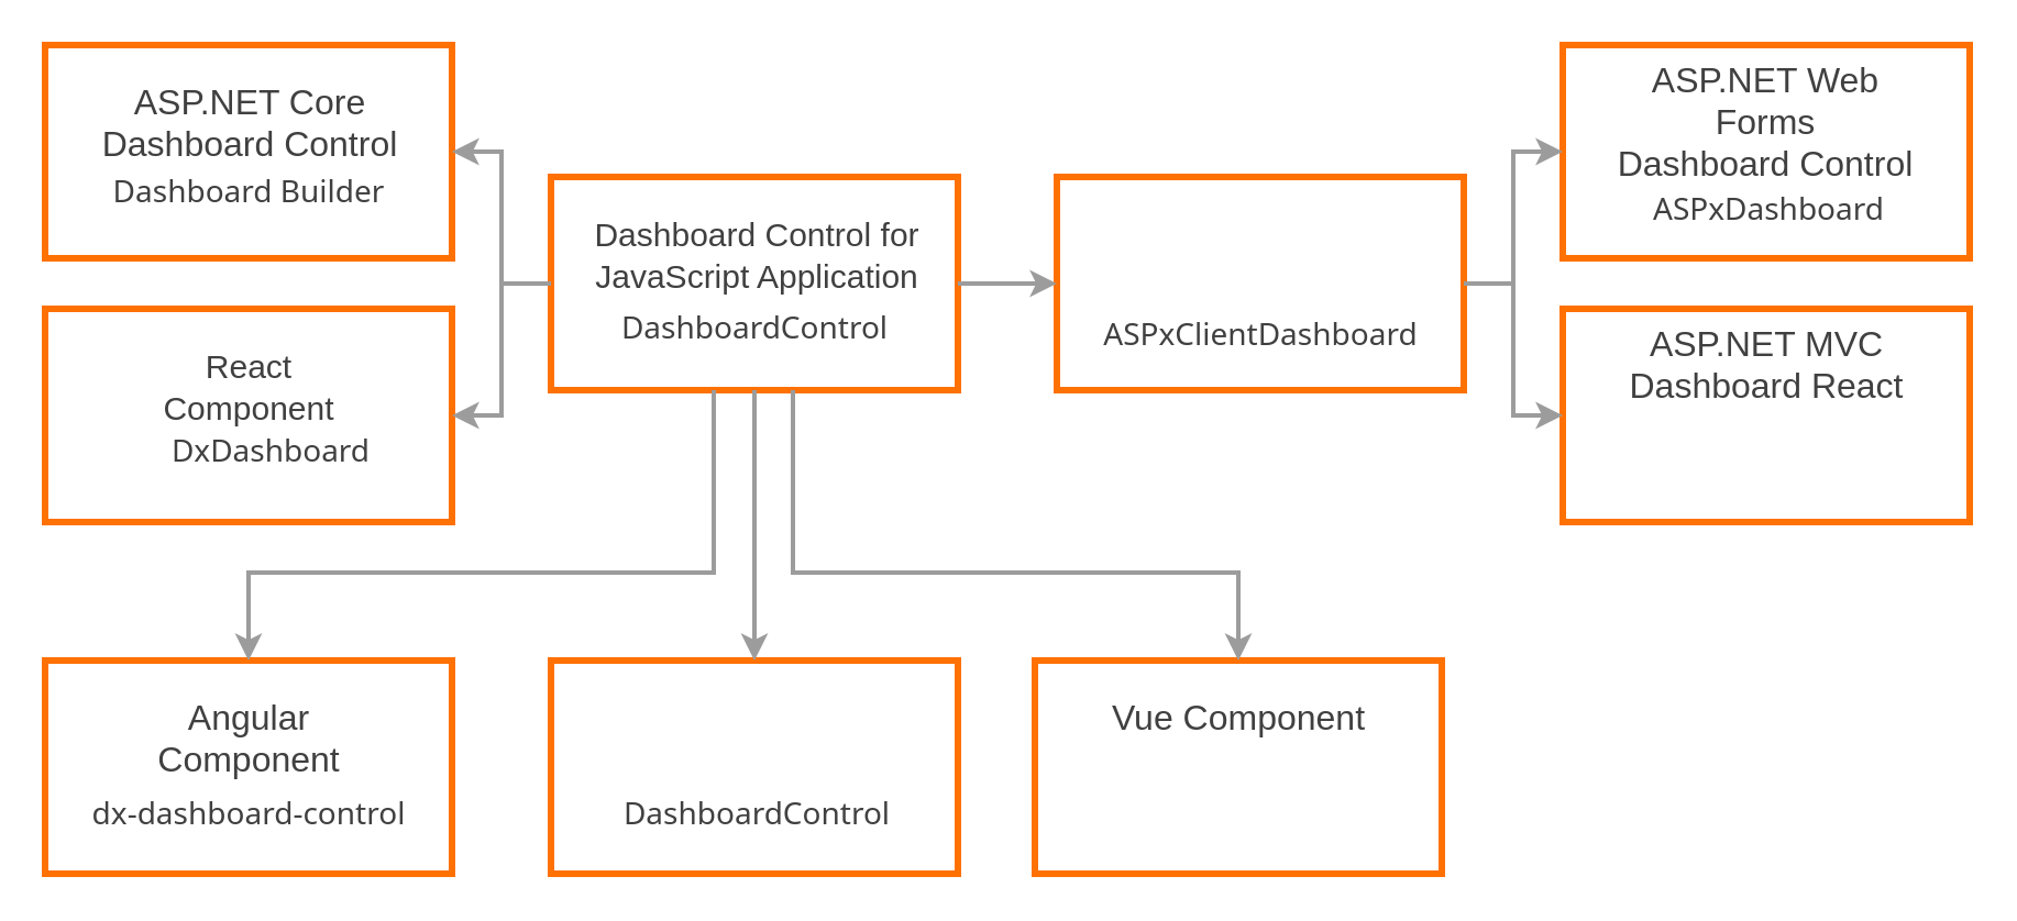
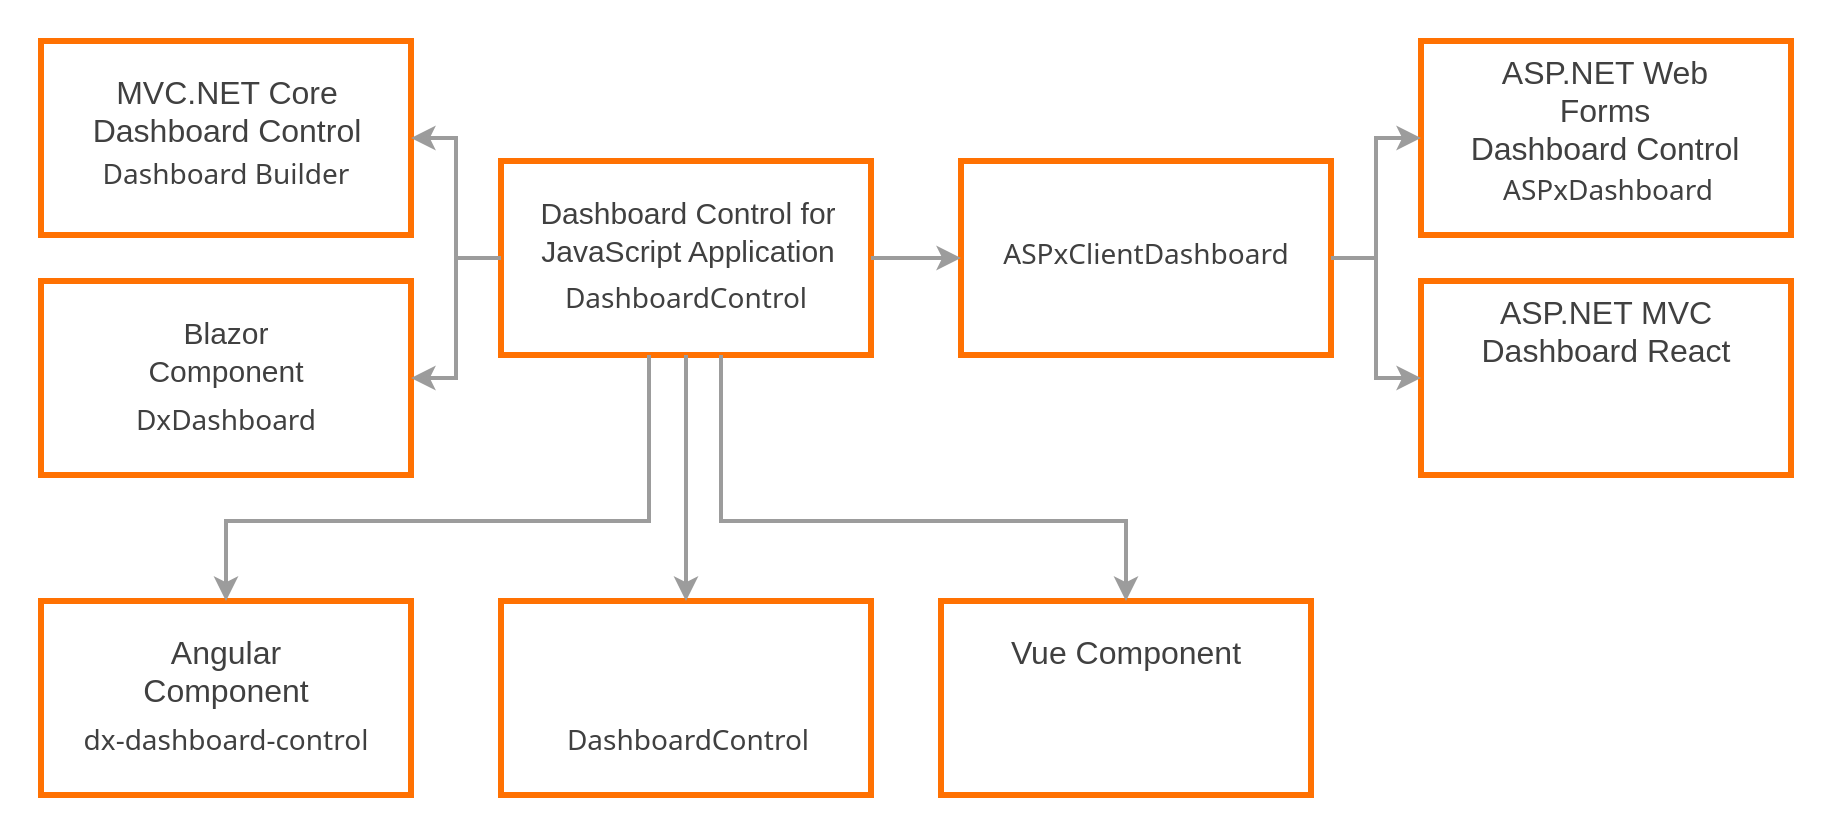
- <mxCell id="5" value="ASP.NET Core&#10;Dashboard Control&#10;" style="text;strokeColor=none;fillColor=none;align=center;verticalAlign=top;whiteSpace=wrap;rounded=0;fontColor=#404040;fontFamily='Open Sans Condensed','HelveticaNeue-CondensedBold',Helvetica,'Arial Narrow',Calibri,Arial,'Lucida Grande',sans-serif;fontSize=16;autosize=1;" parent="4" vertex="1"><mxGeometry width="157" height="54" as="geometry" /></mxCell>
+ <mxCell id="5" value="MVC.NET Core&#10;Dashboard Control&#10;" style="text;strokeColor=none;fillColor=none;align=center;verticalAlign=top;whiteSpace=wrap;rounded=0;fontColor=#404040;fontFamily='Open Sans Condensed','HelveticaNeue-CondensedBold',Helvetica,'Arial Narrow',Calibri,Arial,'Lucida Grande',sans-serif;fontSize=16;autosize=1;" parent="4" vertex="1"><mxGeometry width="157" height="54" as="geometry" /></mxCell>
- <mxCell id="23" value="&lt;div&gt;ASPxClientDashboard&lt;br&gt;&lt;/div&gt;" style="text;html=1;strokeColor=none;fillColor=none;align=center;verticalAlign=middle;whiteSpace=wrap;rounded=0;fontFamily=&quot;Segoe UI&quot;,&quot;Helvetica Neue&quot;,Helvetica,Arial,sans-serif;fontSize=14;fontColor=#404040;autosize=1;" parent="22" vertex="1"><mxGeometry x="3" y="52" width="150" height="20" as="geometry" /></mxCell>
+ <mxCell id="23" value="&lt;div&gt;ASPxClientDashboard&lt;br&gt;&lt;/div&gt;" style="text;html=1;strokeColor=none;fillColor=none;align=center;verticalAlign=middle;whiteSpace=wrap;rounded=0;fontFamily=&quot;Segoe UI&quot;,&quot;Helvetica Neue&quot;,Helvetica,Arial,sans-serif;fontSize=14;fontColor=#404040;autosize=1;" parent="22" vertex="1"><mxGeometry x="3" y="27" width="150" height="20" as="geometry" /></mxCell>
- <mxCell id="9" value="&lt;div style=&quot;font-size: 16px&quot;&gt;&lt;span style=&quot;font-size: 15px&quot;&gt;React Component&lt;/span&gt;&lt;br&gt;&lt;/div&gt;" style="text;html=1;strokeColor=none;fillColor=none;align=center;verticalAlign=top;whiteSpace=wrap;rounded=0;fontColor=#404040;fontFamily='Open Sans Condensed','HelveticaNeue-CondensedBold',Helvetica,'Arial Narrow',Calibri,Arial,'Lucida Grande',sans-serif;fontSize=16;autosize=1;" parent="7" vertex="1"><mxGeometry x="32.5" y="10" width="120" height="20" as="geometry" /></mxCell>
+ <mxCell id="9" value="&lt;div style=&quot;font-size: 16px&quot;&gt;&lt;span style=&quot;font-size: 15px&quot;&gt;Blazor Component&lt;/span&gt;&lt;br&gt;&lt;/div&gt;" style="text;html=1;strokeColor=none;fillColor=none;align=center;verticalAlign=top;whiteSpace=wrap;rounded=0;fontColor=#404040;fontFamily='Open Sans Condensed','HelveticaNeue-CondensedBold',Helvetica,'Arial Narrow',Calibri,Arial,'Lucida Grande',sans-serif;fontSize=16;autosize=1;" parent="7" vertex="1"><mxGeometry x="32.5" y="10" width="120" height="20" as="geometry" /></mxCell>
- <mxCell id="10" value="&lt;div&gt;&lt;font style=&quot;font-size: 14px&quot;&gt;DxDashboard&lt;/font&gt;&lt;br&gt;&lt;/div&gt;" style="text;html=1;strokeColor=none;fillColor=none;align=center;verticalAlign=middle;whiteSpace=wrap;rounded=0;fontFamily=&quot;Segoe UI&quot;,&quot;Helvetica Neue&quot;,Helvetica,Arial,sans-serif;fontSize=14;fontColor=#404040;autosize=1;" parent="7" vertex="1"><mxGeometry x="52.5" y="55" width="100" height="20" as="geometry" /></mxCell>
+ <mxCell id="10" value="&lt;div&gt;&lt;font style=&quot;font-size: 14px&quot;&gt;DxDashboard&lt;/font&gt;&lt;br&gt;&lt;/div&gt;" style="text;html=1;strokeColor=none;fillColor=none;align=center;verticalAlign=middle;whiteSpace=wrap;rounded=0;fontFamily=&quot;Segoe UI&quot;,&quot;Helvetica Neue&quot;,Helvetica,Arial,sans-serif;fontSize=14;fontColor=#404040;autosize=1;" parent="7" vertex="1"><mxGeometry x="42.5" y="60" width="100" height="20" as="geometry" /></mxCell>
